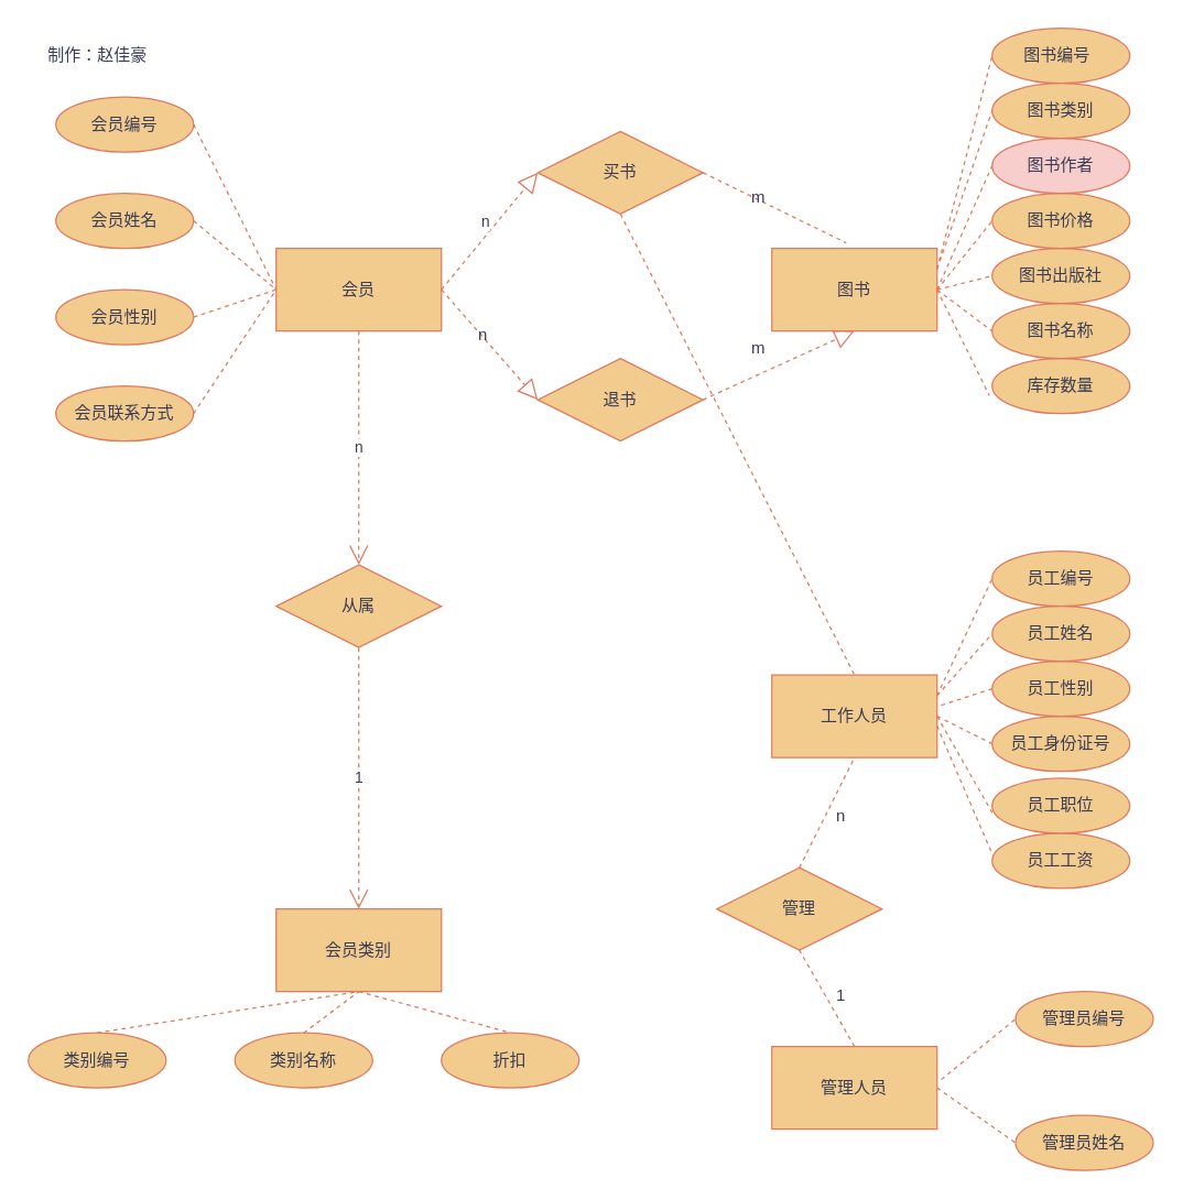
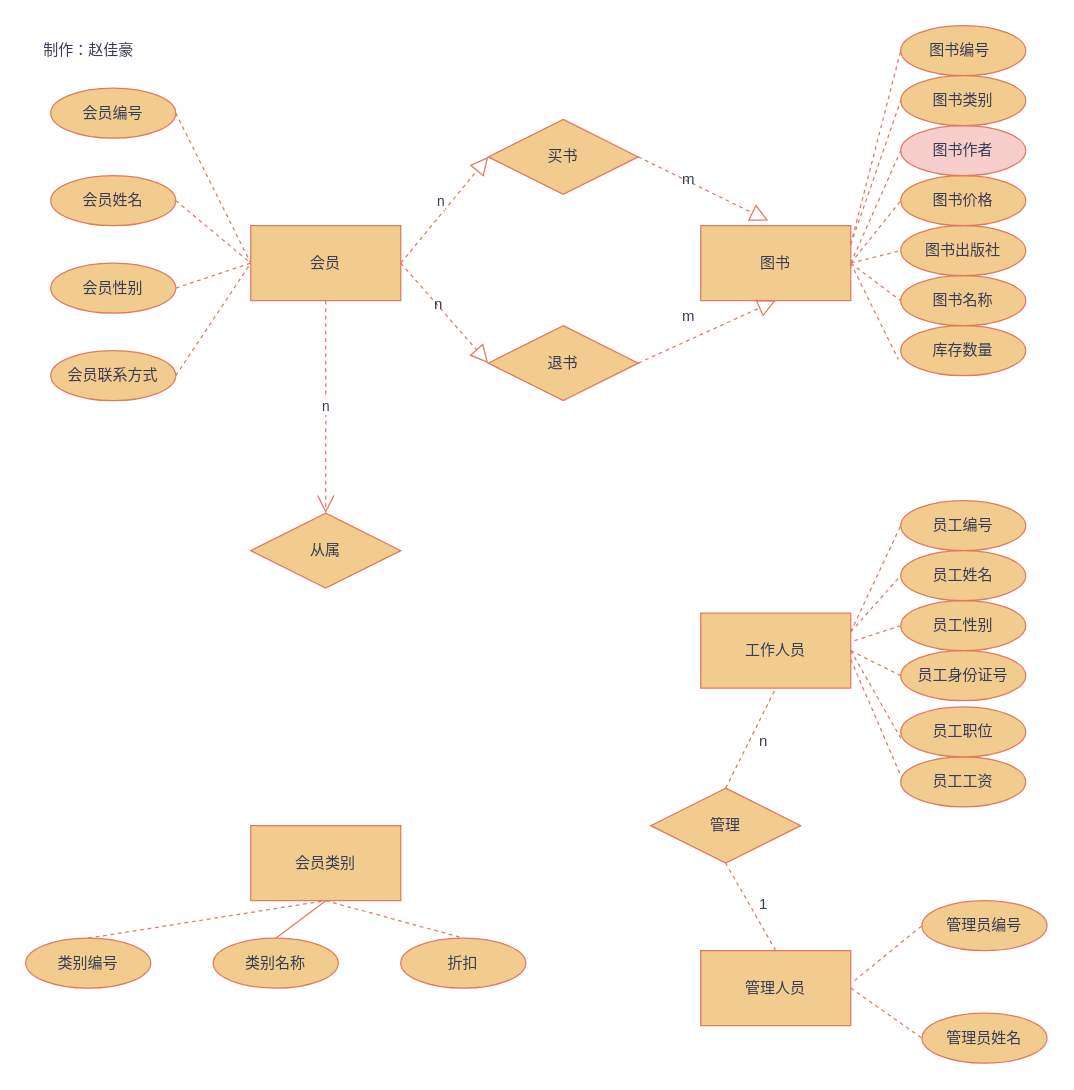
- <mxCell id="59" value="" style="endArrow=none;dashed=1;endFill=0;endSize=12;html=1;rounded=0;strokeColor=#E07A5F;fontColor=#393C56;fillColor=#F2CC8F;entryX=0.45;entryY=-0.067;entryDx=0;entryDy=0;entryPerimeter=0;exitX=1;exitY=0.5;exitDx=0;exitDy=0;" edge="1" parent="1" source="9" target="6"><mxGeometry width="160" relative="1" as="geometry"><mxPoint x="520" y="110" as="sourcePoint" /><mxPoint x="620" y="150" as="targetPoint" /></mxGeometry></mxCell>
+ <mxCell id="59" value="" style="endArrow=block;dashed=1;endFill=0;endSize=12;html=1;rounded=0;strokeColor=#E07A5F;fontColor=#393C56;fillColor=#F2CC8F;entryX=0.45;entryY=-0.067;entryDx=0;entryDy=0;entryPerimeter=0;exitX=1;exitY=0.5;exitDx=0;exitDy=0;" edge="1" parent="1" source="9" target="6"><mxGeometry width="160" relative="1" as="geometry"><mxPoint x="520" y="110" as="sourcePoint" /><mxPoint x="620" y="150" as="targetPoint" /></mxGeometry></mxCell>
- <mxCell id="63" value="" style="endArrow=none;dashed=1;html=1;rounded=0;strokeColor=#E07A5F;fontColor=#393C56;fillColor=#F2CC8F;entryX=0.5;entryY=0;entryDx=0;entryDy=0;exitX=0.5;exitY=1;exitDx=0;exitDy=0;" edge="1" parent="1" source="9" target="4"><mxGeometry width="50" height="50" relative="1" as="geometry"><mxPoint x="600" y="470" as="sourcePoint" /><mxPoint x="650" y="420" as="targetPoint" /></mxGeometry></mxCell>
- <mxCell id="55" value="1" style="endArrow=open;endSize=12;dashed=1;html=1;rounded=0;strokeColor=#E07A5F;fontColor=#393C56;fillColor=#F2CC8F;exitX=0.5;exitY=1;exitDx=0;exitDy=0;" edge="1" parent="1" source="8" target="3"><mxGeometry width="160" relative="1" as="geometry"><mxPoint x="270" y="499.5" as="sourcePoint" /><mxPoint x="430" y="499.5" as="targetPoint" /></mxGeometry></mxCell>
- <mxCell id="50" value="" style="endArrow=none;dashed=1;html=1;rounded=0;strokeColor=#E07A5F;fontColor=#393C56;fillColor=#F2CC8F;entryX=0.5;entryY=1;entryDx=0;entryDy=0;exitX=0.5;exitY=0;exitDx=0;exitDy=0;" edge="1" parent="1" source="16" target="3"><mxGeometry width="50" height="50" relative="1" as="geometry"><mxPoint x="320" y="730" as="sourcePoint" /><mxPoint x="370" y="680" as="targetPoint" /></mxGeometry></mxCell>
+ <mxCell id="50" value="" style="endArrow=none;dashed=0;html=1;rounded=0;strokeColor=#E07A5F;fontColor=#393C56;fillColor=#F2CC8F;entryX=0.5;entryY=1;entryDx=0;entryDy=0;exitX=0.5;exitY=0;exitDx=0;exitDy=0;" edge="1" parent="1" source="16" target="3"><mxGeometry width="50" height="50" relative="1" as="geometry"><mxPoint x="320" y="730" as="sourcePoint" /><mxPoint x="370" y="680" as="targetPoint" /></mxGeometry></mxCell>
